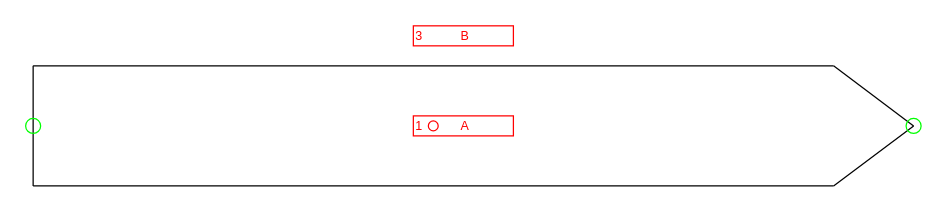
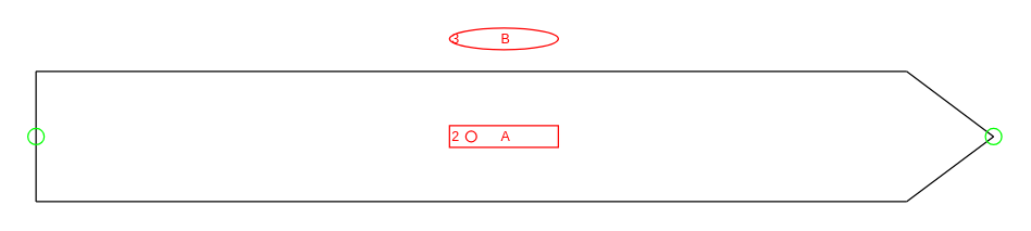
- <mxCell id="12" value="3&amp;nbsp; &amp;nbsp; &amp;nbsp; &amp;nbsp; &amp;nbsp; &amp;nbsp;B" style="rounded=0;whiteSpace=wrap;html=1;fillColor=none;strokeColor=#FF0000;fontColor=#FF0000;fontSize=10;align=left;" vertex="1" parent="10"><mxGeometry x="330" y="20" width="80" height="16" as="geometry" /></mxCell>
+ <mxCell id="12" value="3&amp;nbsp; &amp;nbsp; &amp;nbsp; &amp;nbsp; &amp;nbsp; &amp;nbsp;B" style="ellipse;whiteSpace=wrap;html=1;fillColor=none;strokeColor=#FF0000;fontColor=#FF0000;fontSize=10;align=left;" vertex="1" parent="10"><mxGeometry x="330" y="20" width="80" height="16" as="geometry" /></mxCell>
- <mxCell id="11" value="1&amp;nbsp; &amp;nbsp; &amp;nbsp; &amp;nbsp; &amp;nbsp; &amp;nbsp;A" style="rounded=0;whiteSpace=wrap;html=1;fillColor=none;strokeColor=#FF0000;fontColor=#FF0000;fontSize=10;align=left;" parent="10" vertex="1"><mxGeometry x="330" y="92" width="80" height="16" as="geometry" /></mxCell>
+ <mxCell id="11" value="2&amp;nbsp; &amp;nbsp; &amp;nbsp; &amp;nbsp; &amp;nbsp; &amp;nbsp;A" style="rounded=0;whiteSpace=wrap;html=1;fillColor=none;strokeColor=#FF0000;fontColor=#FF0000;fontSize=10;align=left;" parent="10" vertex="1"><mxGeometry x="330" y="92" width="80" height="16" as="geometry" /></mxCell>
